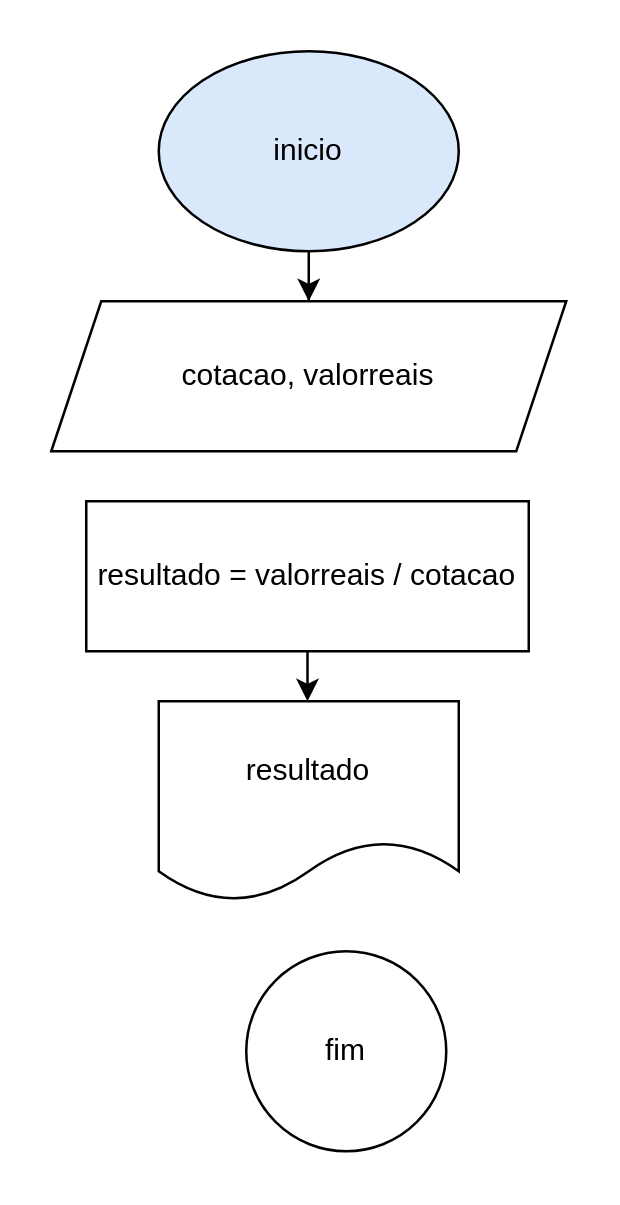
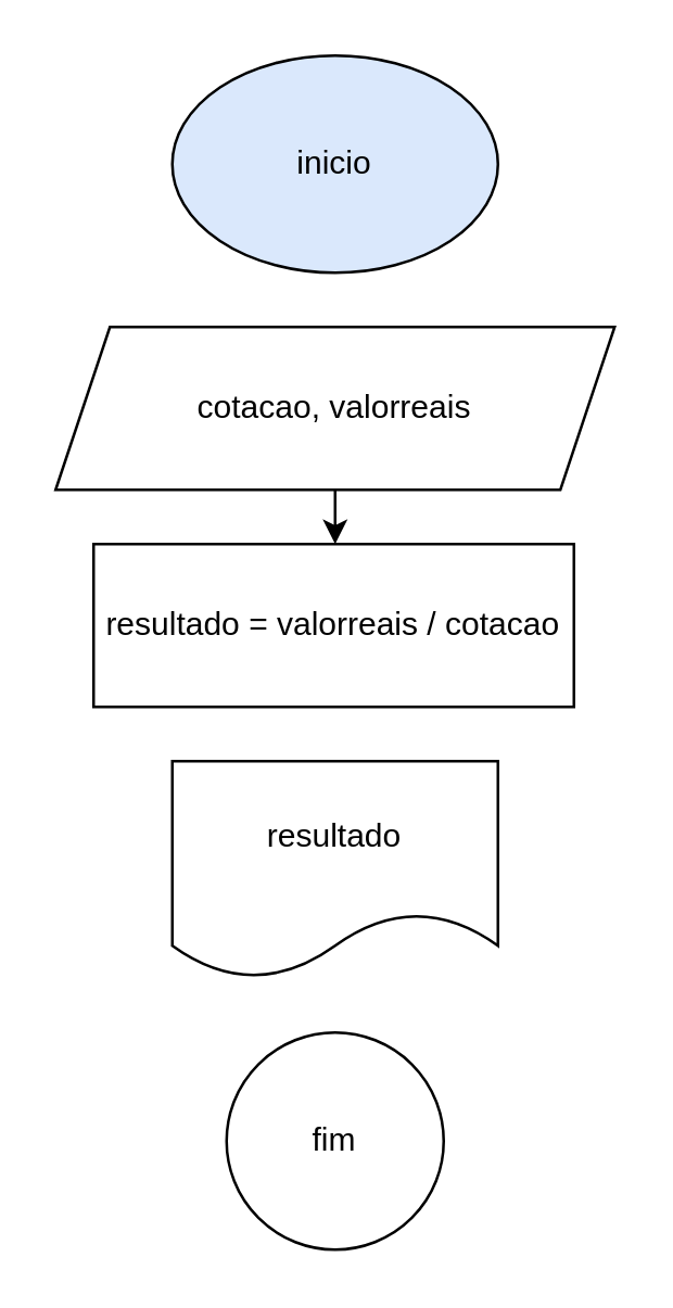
- <mxCell id="2" value="" style="edgeStyle=orthogonalEdgeStyle;rounded=0;orthogonalLoop=1;jettySize=auto;html=1;" edge="1" parent="1" source="3" target="5"><mxGeometry relative="1" as="geometry" /></mxCell>
+ <mxCell id="4" value="" style="edgeStyle=orthogonalEdgeStyle;rounded=0;orthogonalLoop=1;jettySize=auto;html=1;" edge="1" parent="1" source="5" target="7"><mxGeometry relative="1" as="geometry" /></mxCell>
- <mxCell id="6" value="" style="edgeStyle=orthogonalEdgeStyle;rounded=0;orthogonalLoop=1;jettySize=auto;html=1;" edge="1" parent="1" source="7" target="8"><mxGeometry relative="1" as="geometry" /></mxCell>
- <mxCell id="9" value="fim" style="ellipse;whiteSpace=wrap;html=1;" vertex="1" parent="1"><mxGeometry x="98" y="380" width="80" height="80" as="geometry" /></mxCell>
+ <mxCell id="9" value="fim" style="ellipse;whiteSpace=wrap;html=1;" vertex="1" parent="1"><mxGeometry x="83" y="380" width="80" height="80" as="geometry" /></mxCell>
